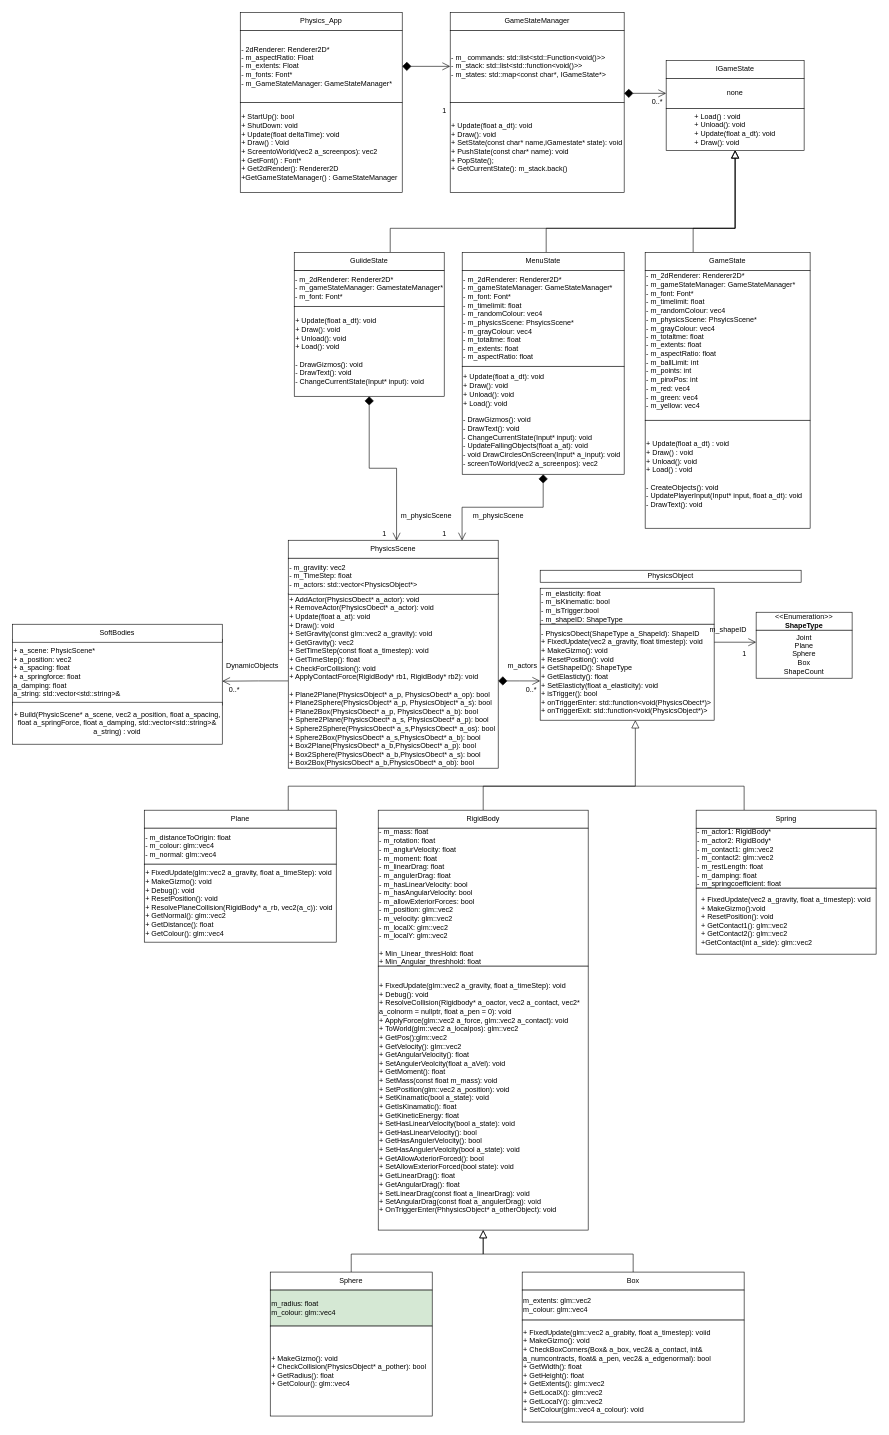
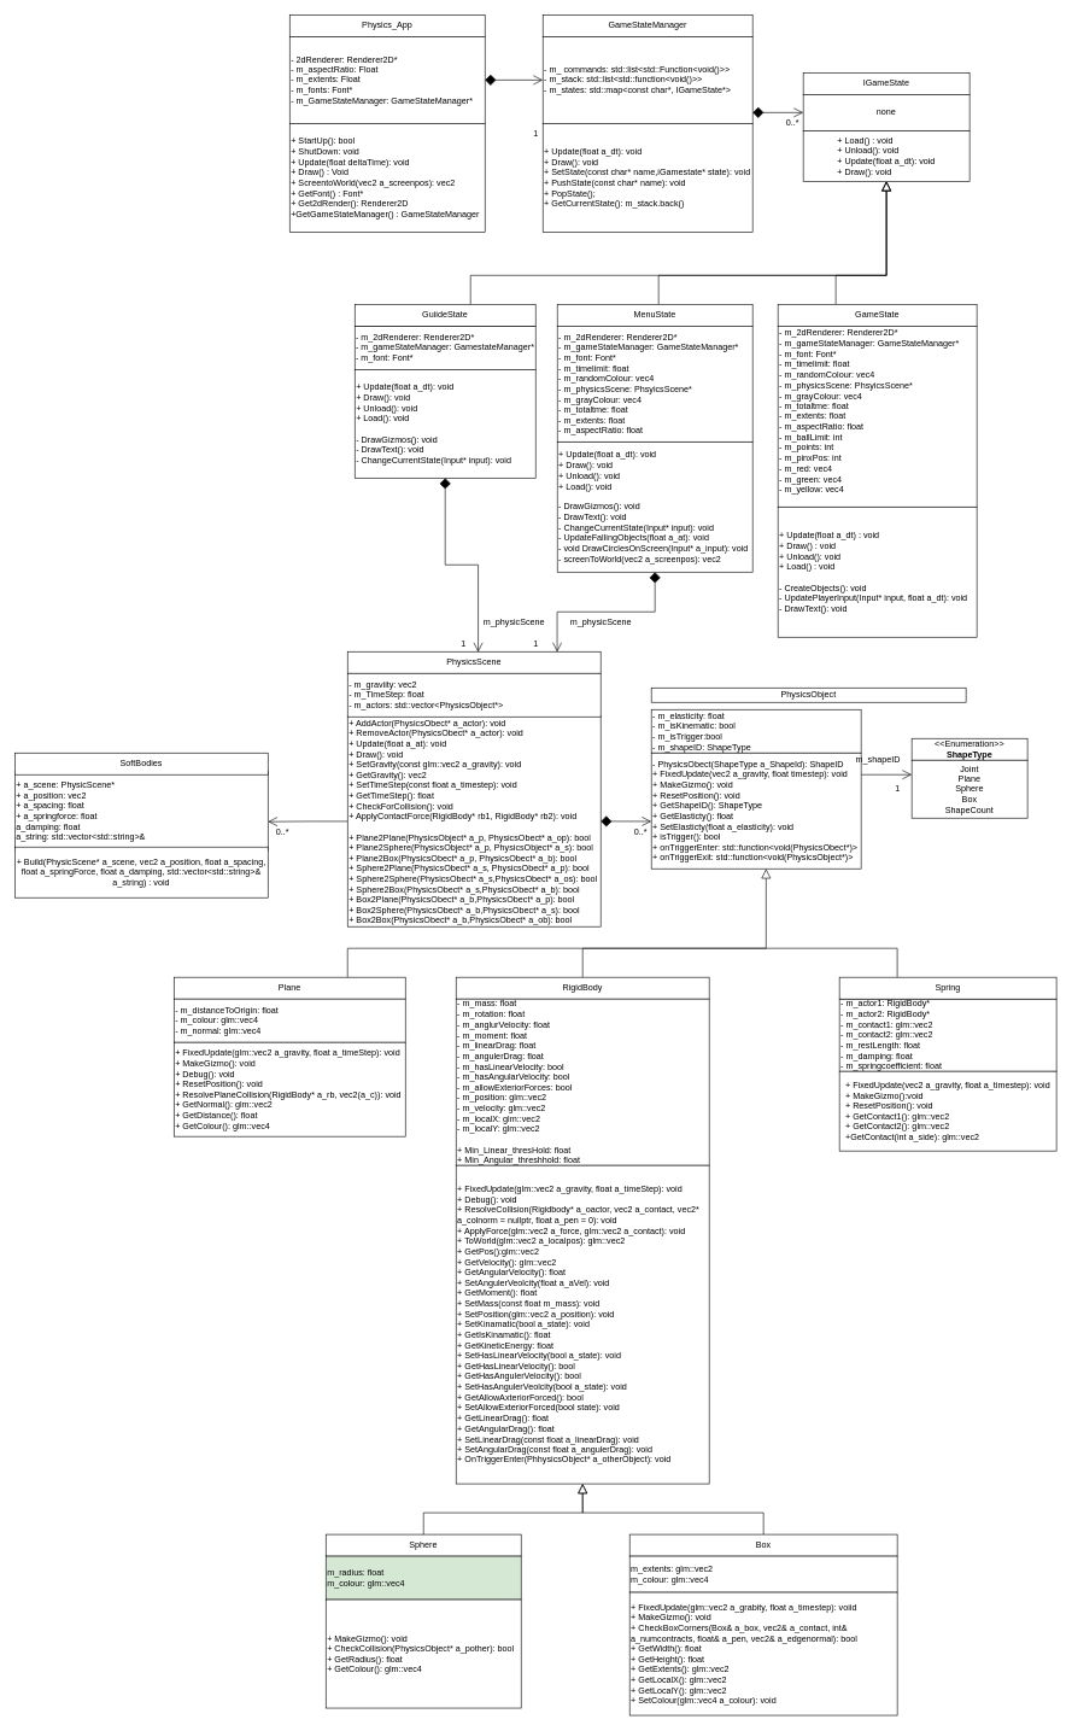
- <mxCell id="69" value="DynamicObjects" style="text;html=1;align=center;verticalAlign=middle;resizable=0;points=[];autosize=1;strokeColor=none;" vertex="1" parent="1"><mxGeometry x="370" y="1100" width="100" height="20" as="geometry" /></mxCell>
- <mxCell id="70" value="m_actors" style="text;html=1;align=center;verticalAlign=middle;resizable=0;points=[];autosize=1;strokeColor=none;" vertex="1" parent="1"><mxGeometry x="840" y="1100" width="60" height="20" as="geometry" /></mxCell>
